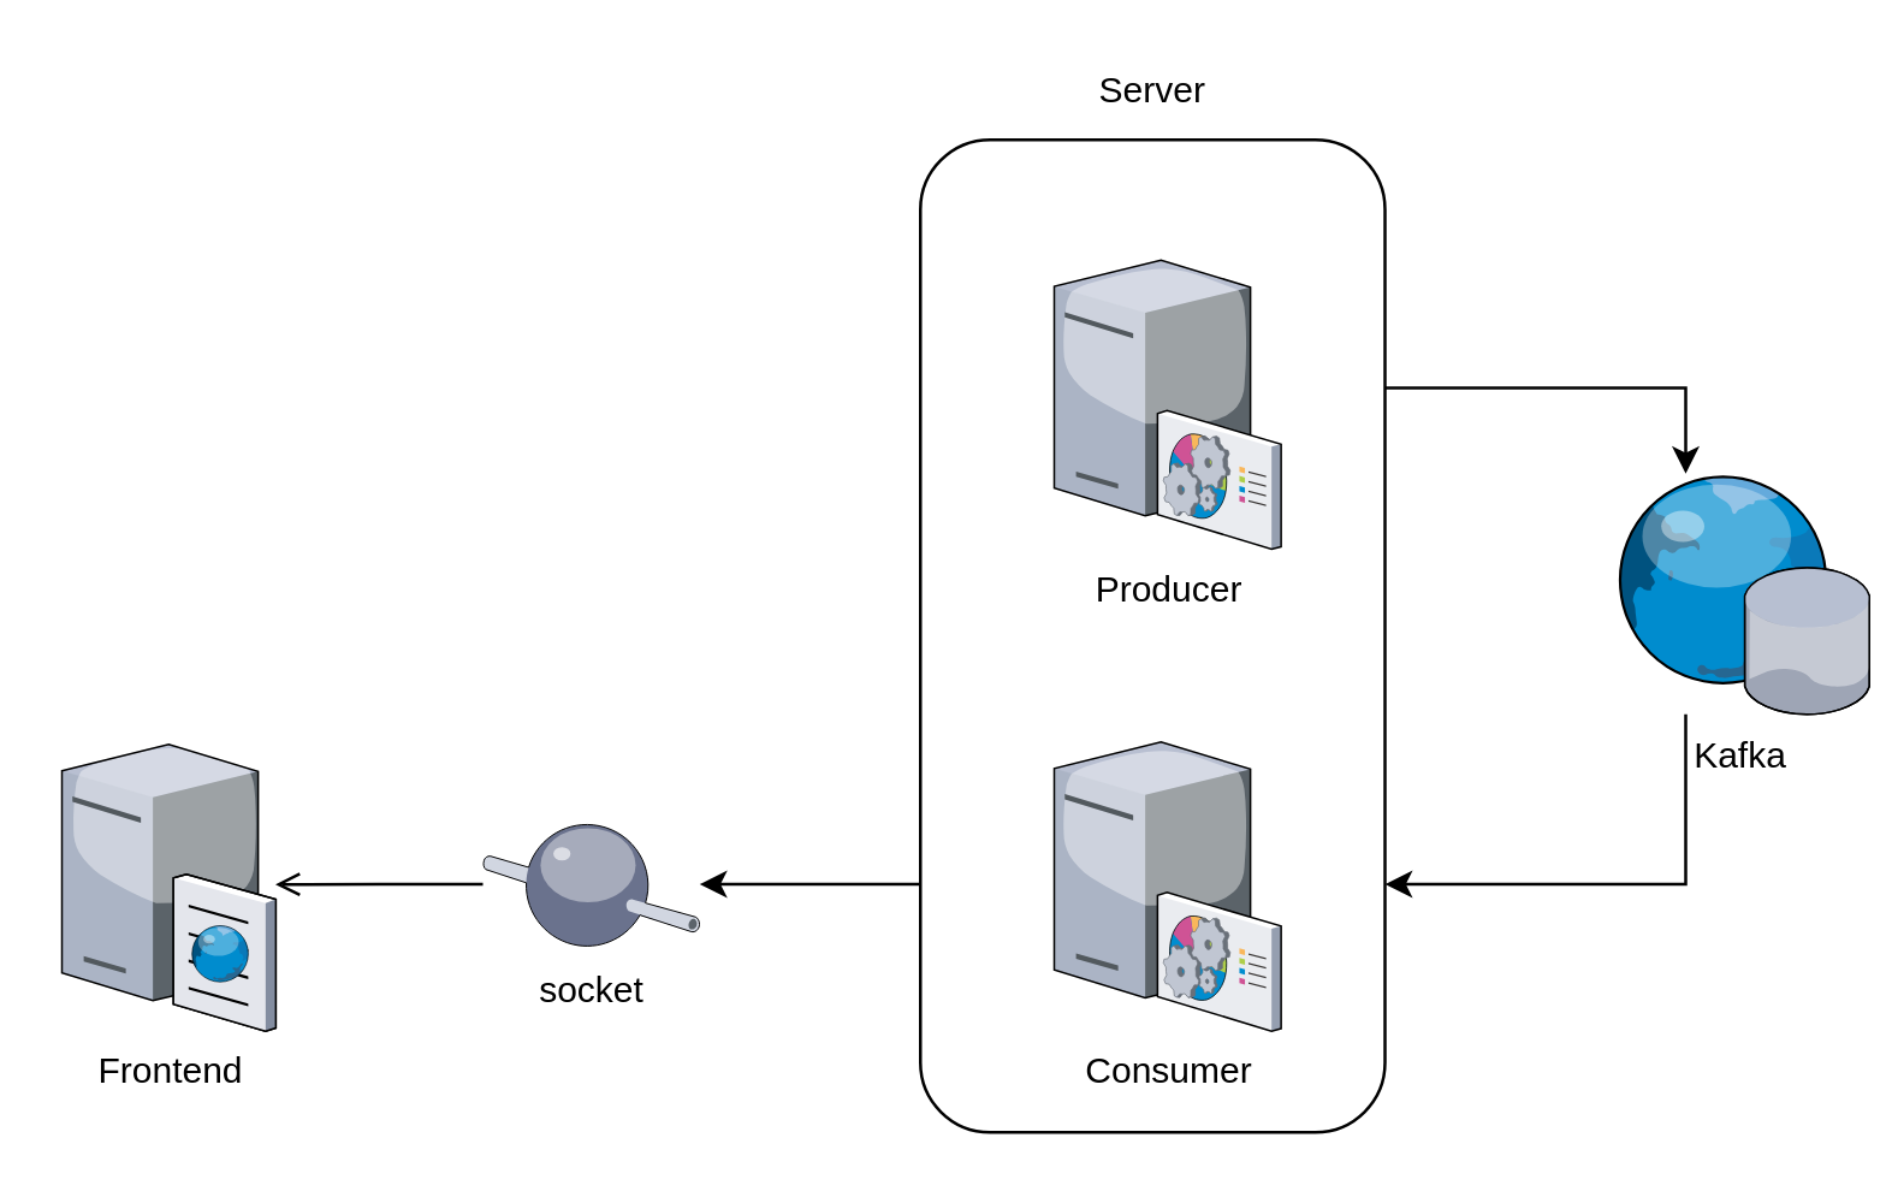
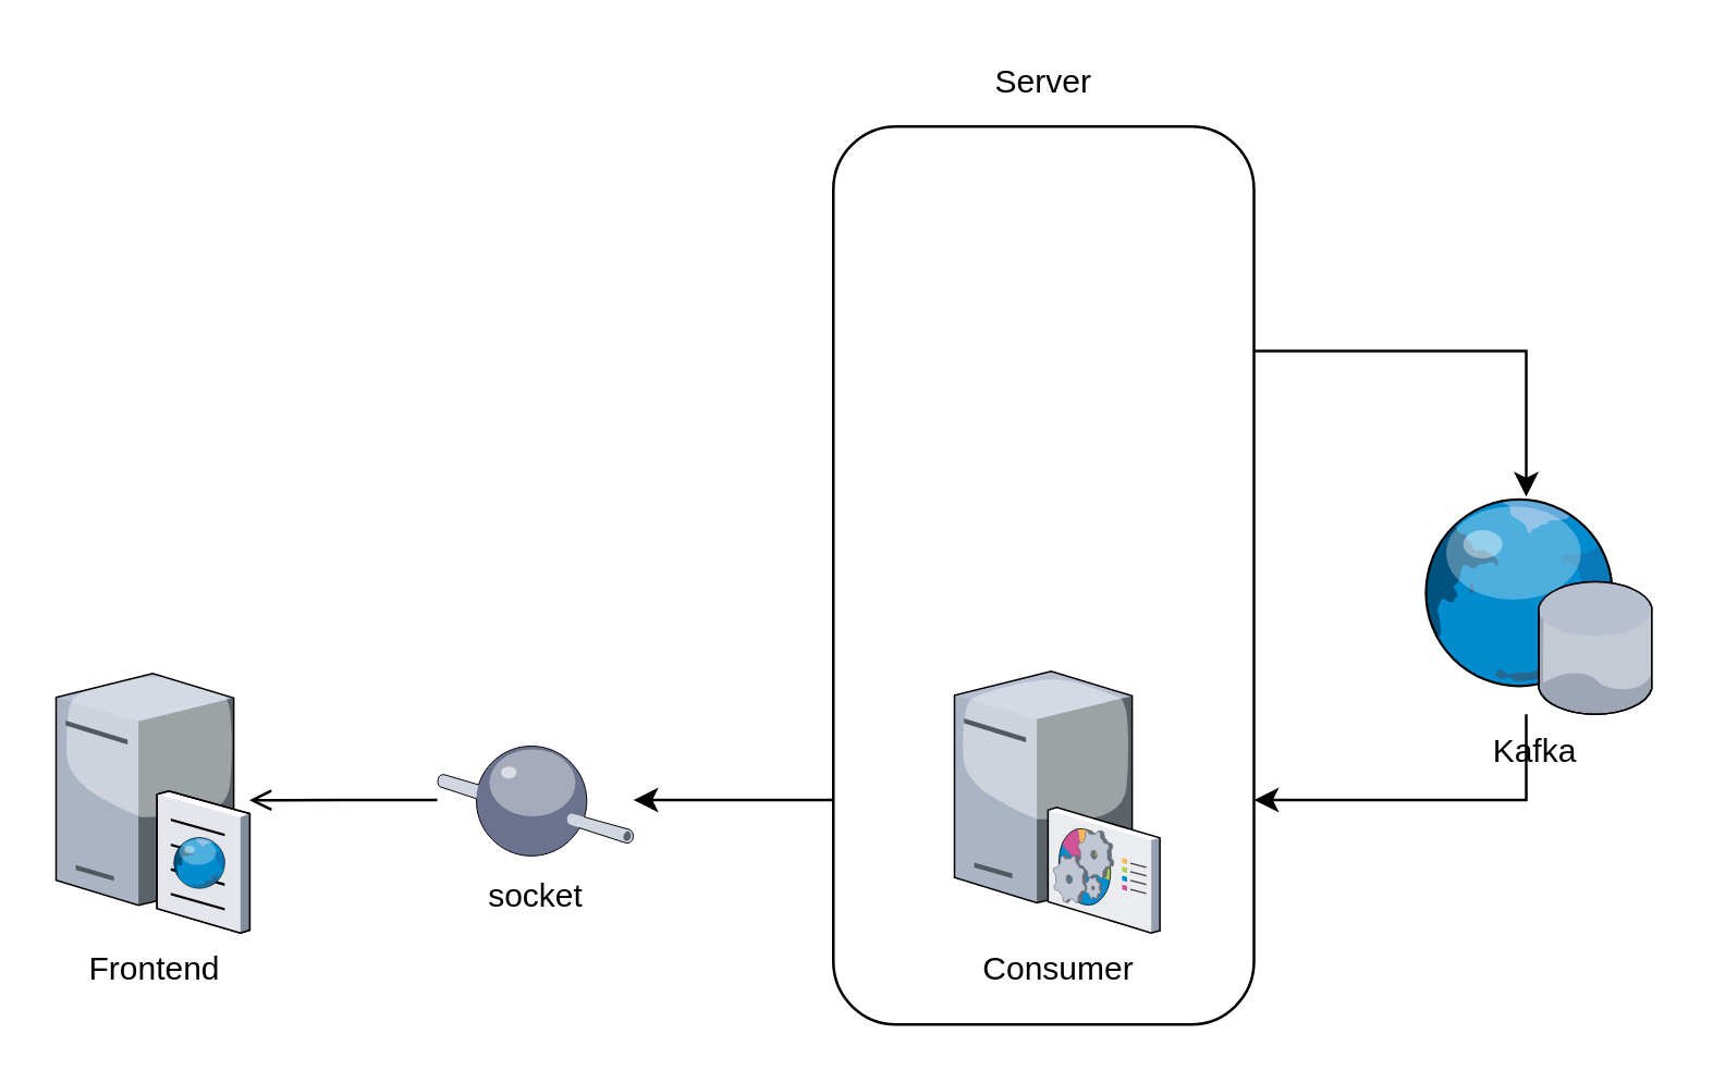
- <mxCell id="7" value="Producer" style="verticalLabelPosition=bottom;aspect=fixed;html=1;verticalAlign=top;strokeColor=none;align=center;outlineConnect=0;shape=mxgraph.citrix.command_center;" vertex="1" parent="1"><mxGeometry x="350" y="86" width="75.5" height="96" as="geometry" /></mxCell>
- <mxCell id="6" value="Kafka" style="verticalLabelPosition=bottom;aspect=fixed;html=1;verticalAlign=top;strokeColor=none;align=center;outlineConnect=0;shape=mxgraph.citrix.geolocation_database;" vertex="1" parent="1"><mxGeometry x="535" y="157" width="86.53" height="80" as="geometry" /></mxCell>
+ <mxCell id="6" value="Kafka" style="verticalLabelPosition=bottom;aspect=fixed;html=1;verticalAlign=top;strokeColor=none;align=center;outlineConnect=0;shape=mxgraph.citrix.geolocation_database;" vertex="1" parent="1"><mxGeometry x="520" y="182" width="86.53" height="80" as="geometry" /></mxCell>
